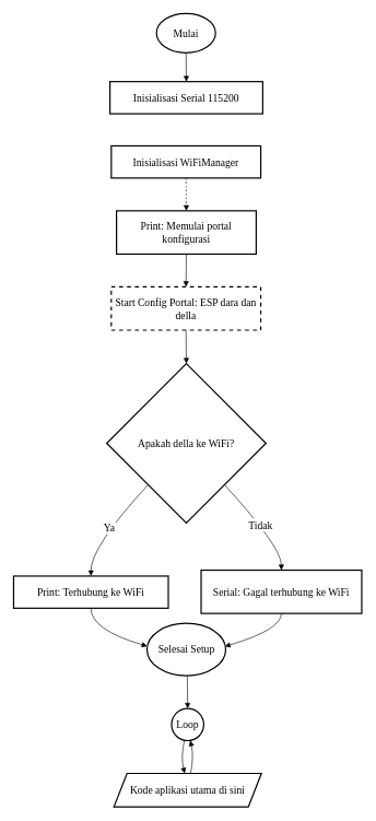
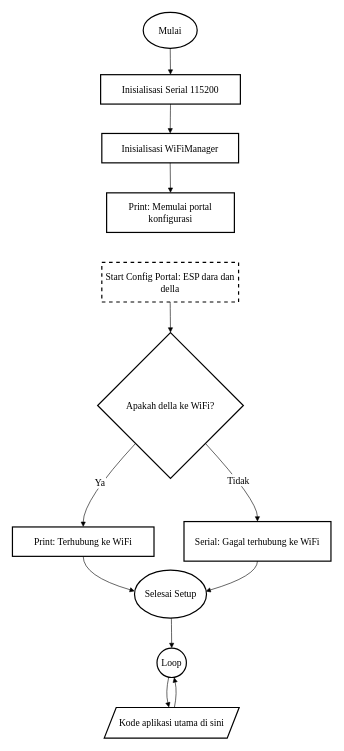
+ <mxCell id="12" value="" style="curved=1;startArrow=none;endArrow=block;exitX=0.5;exitY=0.99;entryX=0.5;entryY=0.01;rounded=0;fontFamily=Comic Sans MS;fontSize=16;" edge="1" parent="1" source="2" target="3"><mxGeometry relative="1" as="geometry"><Array as="points" /></mxGeometry></mxCell>
- <mxCell id="13" value="" style="curved=1;startArrow=none;endArrow=block;exitX=0.5;exitY=1;entryX=0.5;entryY=0;rounded=0;fontFamily=Comic Sans MS;fontSize=16;dashed=1;" edge="1" parent="1" source="3" target="4"><mxGeometry relative="1" as="geometry"><Array as="points" /></mxGeometry></mxCell>
+ <mxCell id="13" value="" style="curved=1;startArrow=none;endArrow=block;exitX=0.5;exitY=1;entryX=0.5;entryY=0;rounded=0;fontFamily=Comic Sans MS;fontSize=16;" edge="1" parent="1" source="3" target="4"><mxGeometry relative="1" as="geometry"><Array as="points" /></mxGeometry></mxCell>
- <mxCell id="14" value="" style="curved=1;startArrow=none;endArrow=block;exitX=0.5;exitY=1;entryX=0.5;entryY=0;rounded=0;fontFamily=Comic Sans MS;fontSize=16;" edge="1" parent="1" source="4" target="5"><mxGeometry relative="1" as="geometry"><Array as="points" /></mxGeometry></mxCell>
